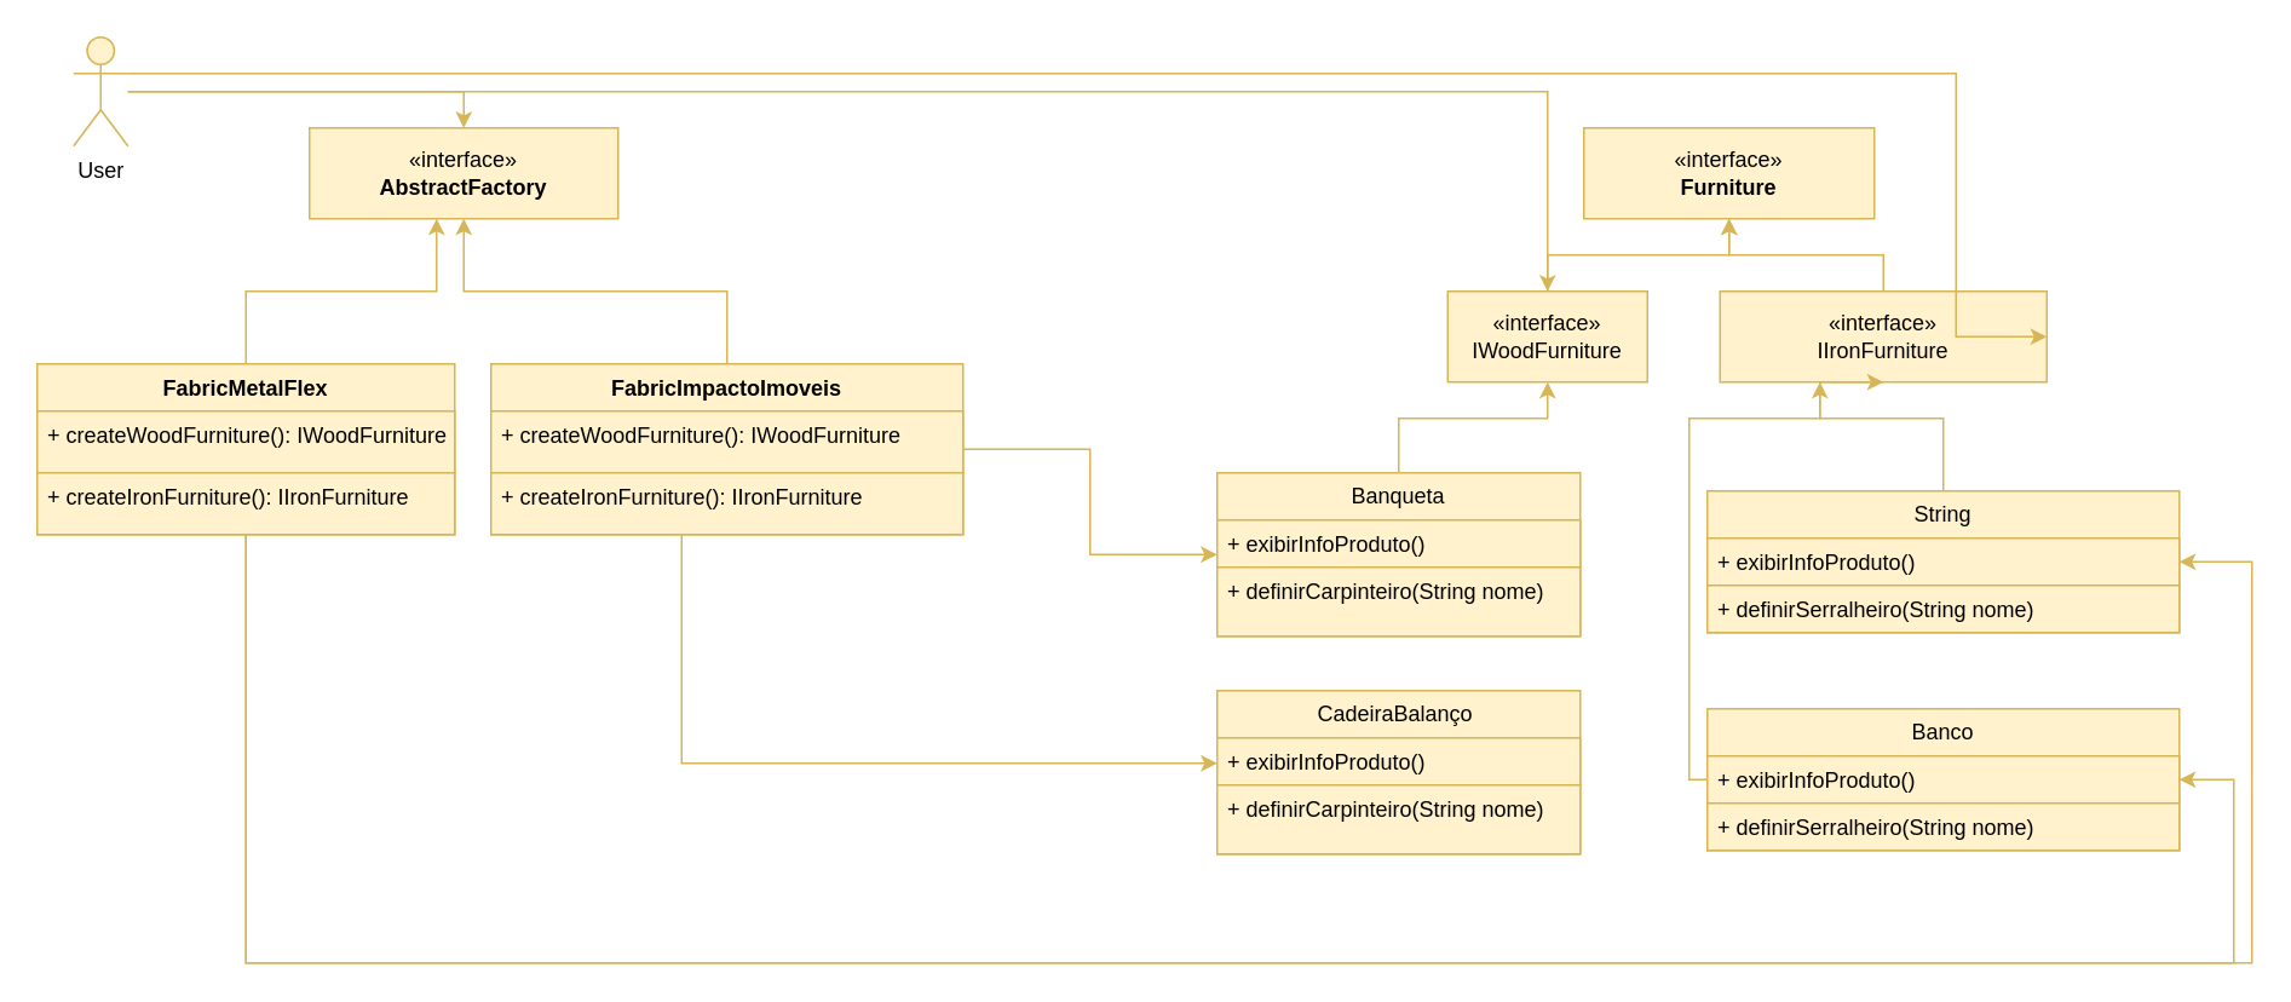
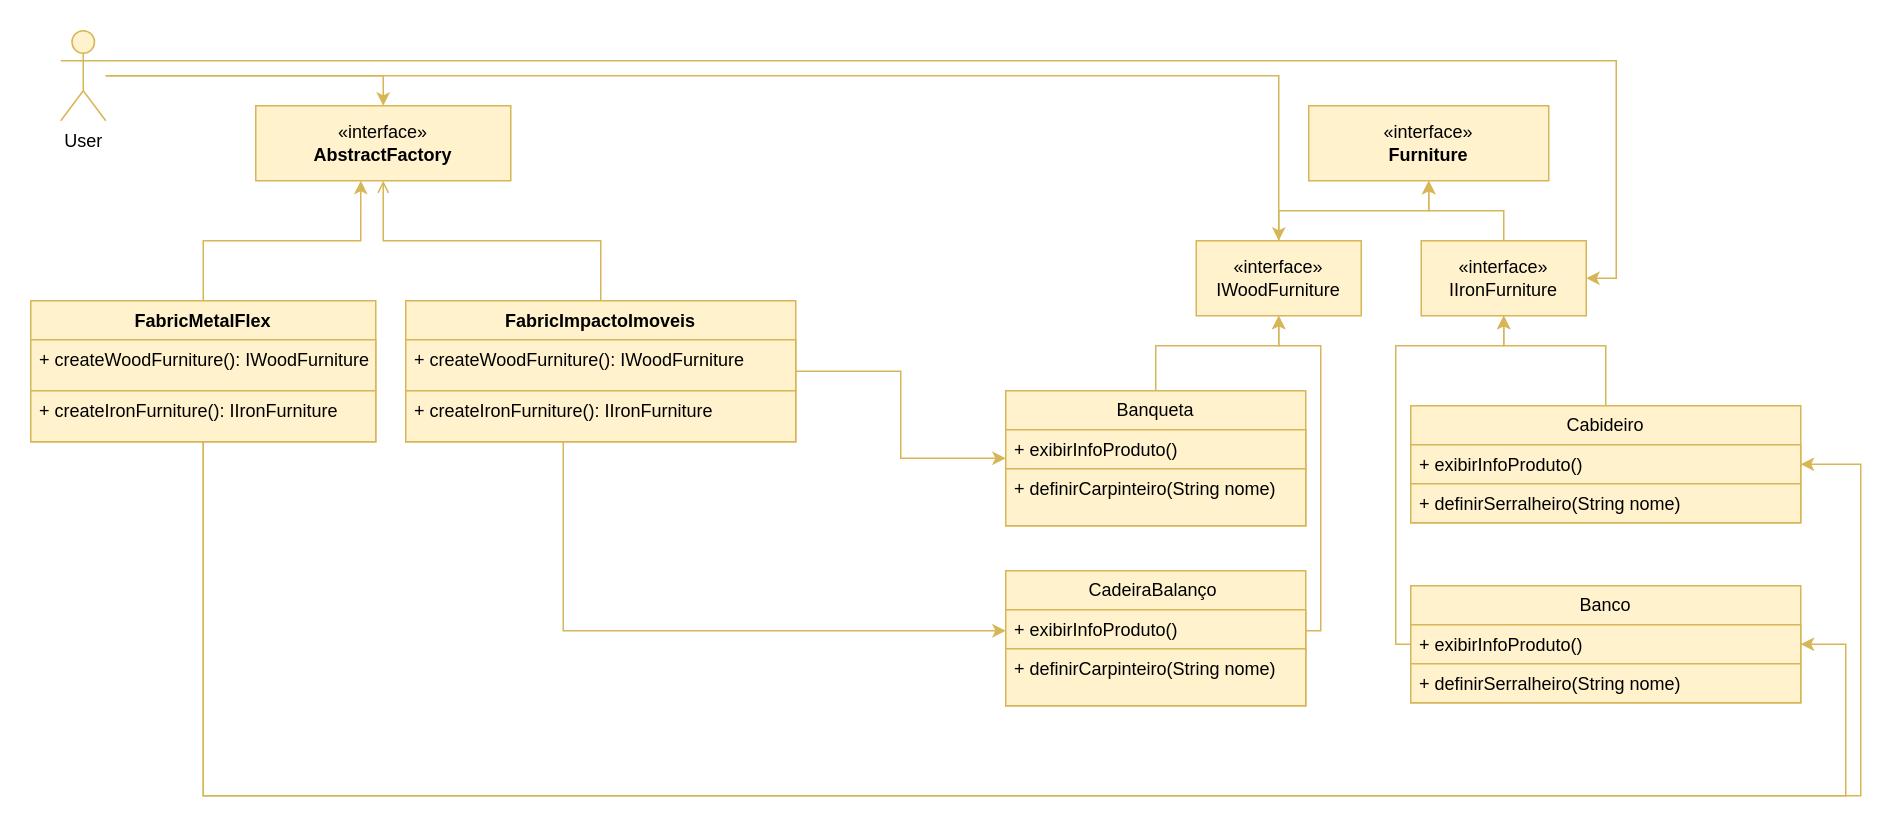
- <mxCell id="3" style="edgeStyle=orthogonalEdgeStyle;rounded=0;orthogonalLoop=1;jettySize=auto;html=1;entryX=0.5;entryY=1;entryDx=0;entryDy=0;fillColor=#fff2cc;strokeColor=#d6b656;" edge="1" parent="1" source="6" target="2"><mxGeometry relative="1" as="geometry" /></mxCell>
+ <mxCell id="3" style="edgeStyle=orthogonalEdgeStyle;rounded=0;orthogonalLoop=1;jettySize=auto;html=1;entryX=0.5;entryY=1;entryDx=0;entryDy=0;fillColor=#fff2cc;strokeColor=#d6b656;endArrow=open;" edge="1" parent="1" source="6" target="2"><mxGeometry relative="1" as="geometry" /></mxCell>
- <mxCell id="13" value="«interface»&lt;br&gt;&lt;span style=&quot;text-align: left;&quot;&gt;IIronFurniture&lt;/span&gt;" style="html=1;whiteSpace=wrap;labelBackgroundColor=none;labelBorderColor=none;fillColor=#fff2cc;strokeColor=#d6b656;" vertex="1" parent="1"><mxGeometry x="947" y="160" width="180" height="50" as="geometry" /></mxCell>
+ <mxCell id="13" value="«interface»&lt;br&gt;&lt;span style=&quot;text-align: left;&quot;&gt;IIronFurniture&lt;/span&gt;" style="html=1;whiteSpace=wrap;labelBackgroundColor=none;labelBorderColor=none;fillColor=#fff2cc;strokeColor=#d6b656;" vertex="1" parent="1"><mxGeometry x="947" y="160" width="110" height="50" as="geometry" /></mxCell>
- <mxCell id="23" value="String" style="swimlane;fontStyle=0;childLayout=stackLayout;horizontal=1;startSize=26;horizontalStack=0;resizeParent=1;resizeParentMax=0;resizeLast=0;collapsible=1;marginBottom=0;whiteSpace=wrap;html=1;labelBackgroundColor=none;rounded=0;labelBorderColor=none;fillColor=#fff2cc;strokeColor=#d6b656;" vertex="1" parent="1"><mxGeometry x="940" y="270" width="260" height="78" as="geometry" /></mxCell>
+ <mxCell id="23" value="Cabideiro" style="swimlane;fontStyle=0;childLayout=stackLayout;horizontal=1;startSize=26;horizontalStack=0;resizeParent=1;resizeParentMax=0;resizeLast=0;collapsible=1;marginBottom=0;whiteSpace=wrap;html=1;labelBackgroundColor=none;rounded=0;labelBorderColor=none;fillColor=#fff2cc;strokeColor=#d6b656;" vertex="1" parent="1"><mxGeometry x="940" y="270" width="260" height="78" as="geometry" /></mxCell>
+ <mxCell id="26" style="edgeStyle=orthogonalEdgeStyle;rounded=0;orthogonalLoop=1;jettySize=auto;html=1;entryX=0.5;entryY=1;entryDx=0;entryDy=0;fillColor=#fff2cc;strokeColor=#d6b656;" edge="1" parent="1" source="27" target="11"><mxGeometry relative="1" as="geometry"><Array as="points"><mxPoint x="880" y="420" /><mxPoint x="880" y="230" /><mxPoint x="852" y="230" /></Array></mxGeometry></mxCell>
